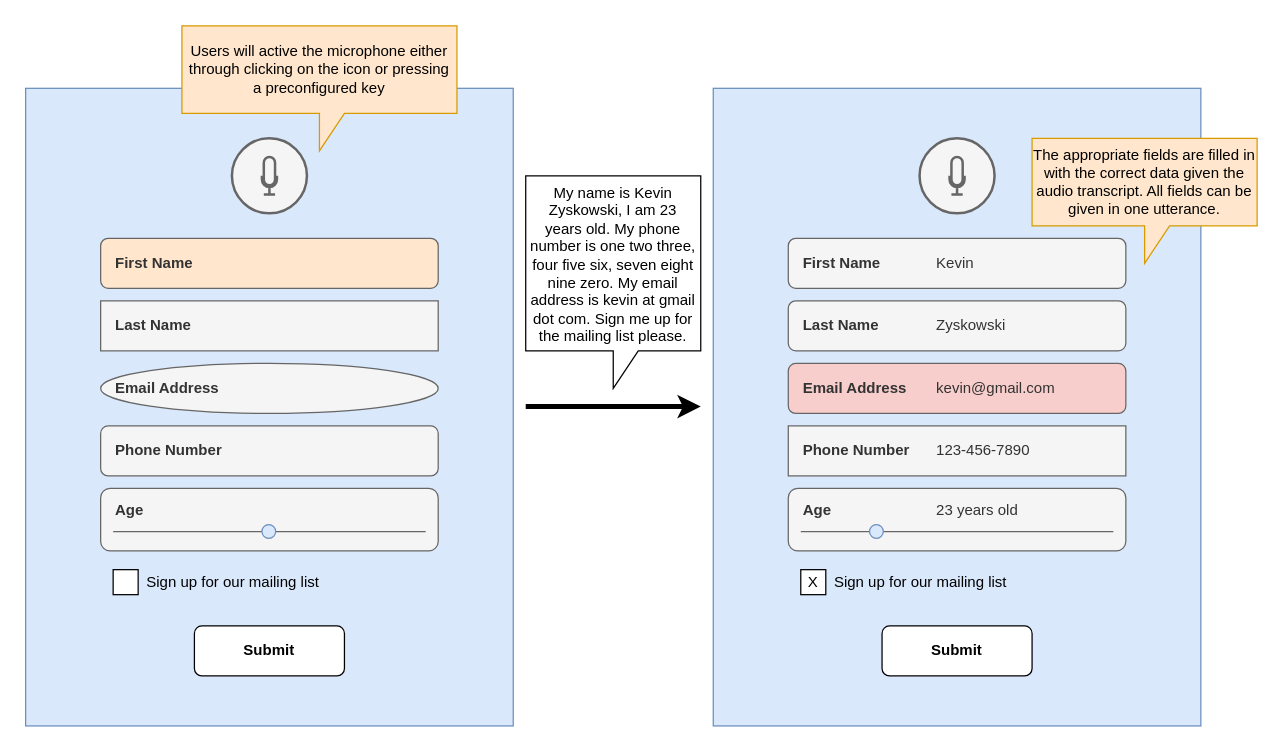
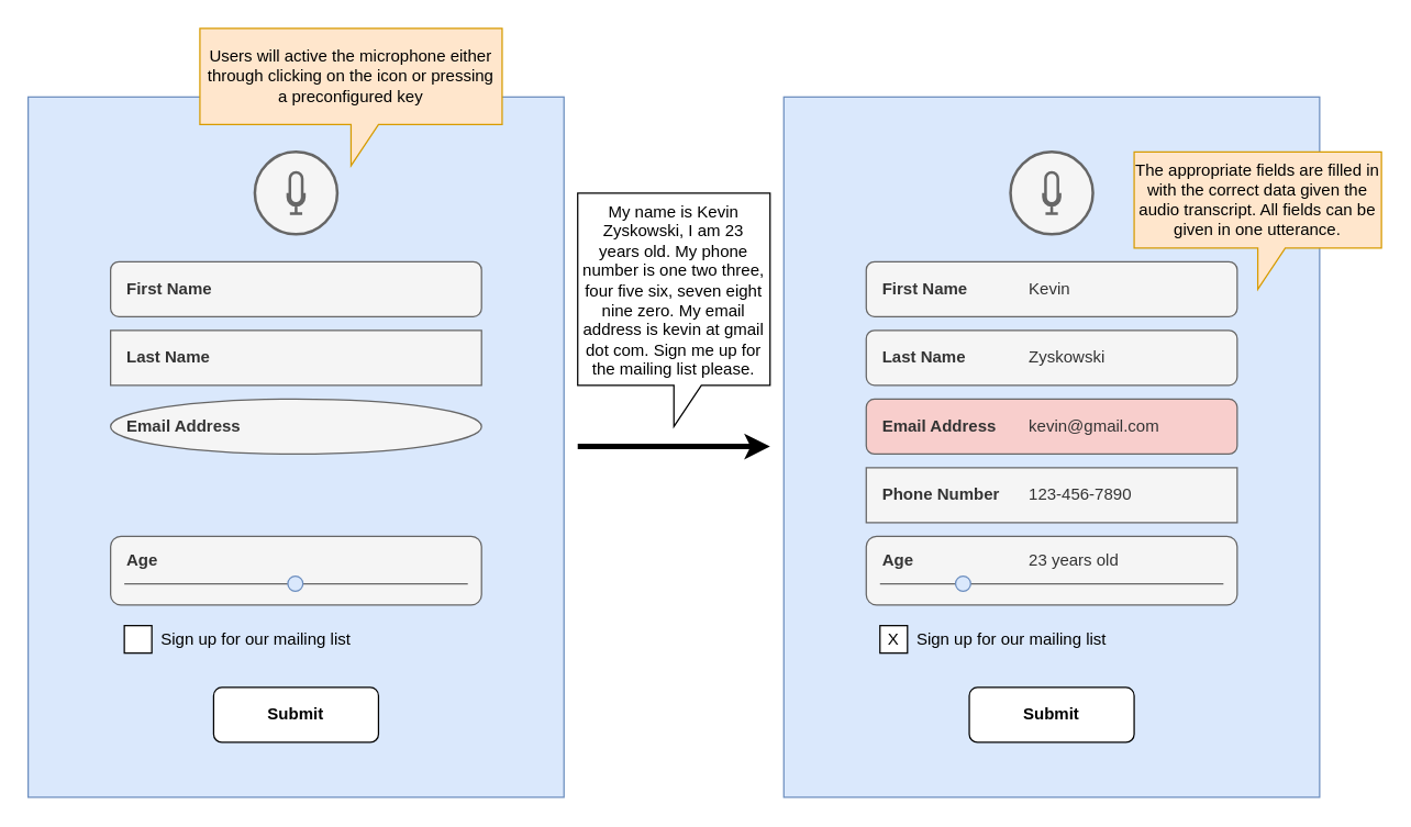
- <mxCell id="6" value="First Name" style="rounded=1;whiteSpace=wrap;html=1;align=left;spacingLeft=10;fontStyle=1;fillColor=#ffe6cc;fontColor=#333333;strokeColor=#666666;" vertex="1" parent="1"><mxGeometry x="80" y="190" width="270" height="40" as="geometry" /></mxCell>
+ <mxCell id="6" value="First Name" style="rounded=1;whiteSpace=wrap;html=1;align=left;spacingLeft=10;fontStyle=1;fillColor=#f5f5f5;fontColor=#333333;strokeColor=#666666;" vertex="1" parent="1"><mxGeometry x="80" y="190" width="270" height="40" as="geometry" /></mxCell>
- <mxCell id="9" value="Phone Number" style="rounded=1;whiteSpace=wrap;html=1;align=left;spacingLeft=10;fontStyle=1;fillColor=#f5f5f5;fontColor=#333333;strokeColor=#666666;" vertex="1" parent="1"><mxGeometry x="80" y="340" width="270" height="40" as="geometry" /></mxCell>
